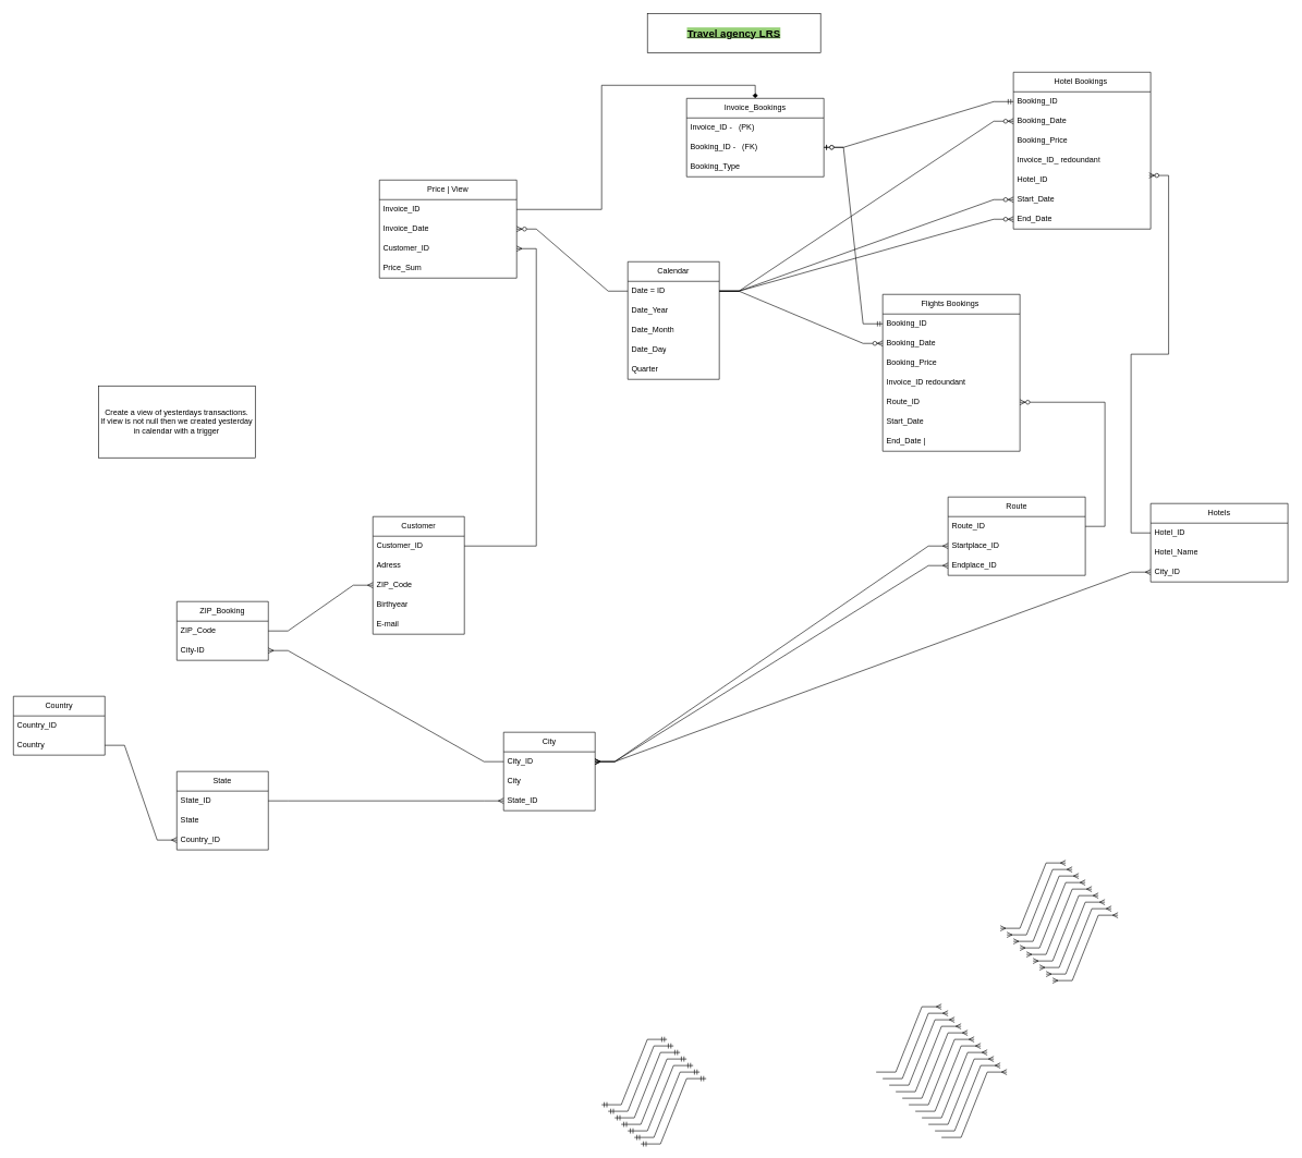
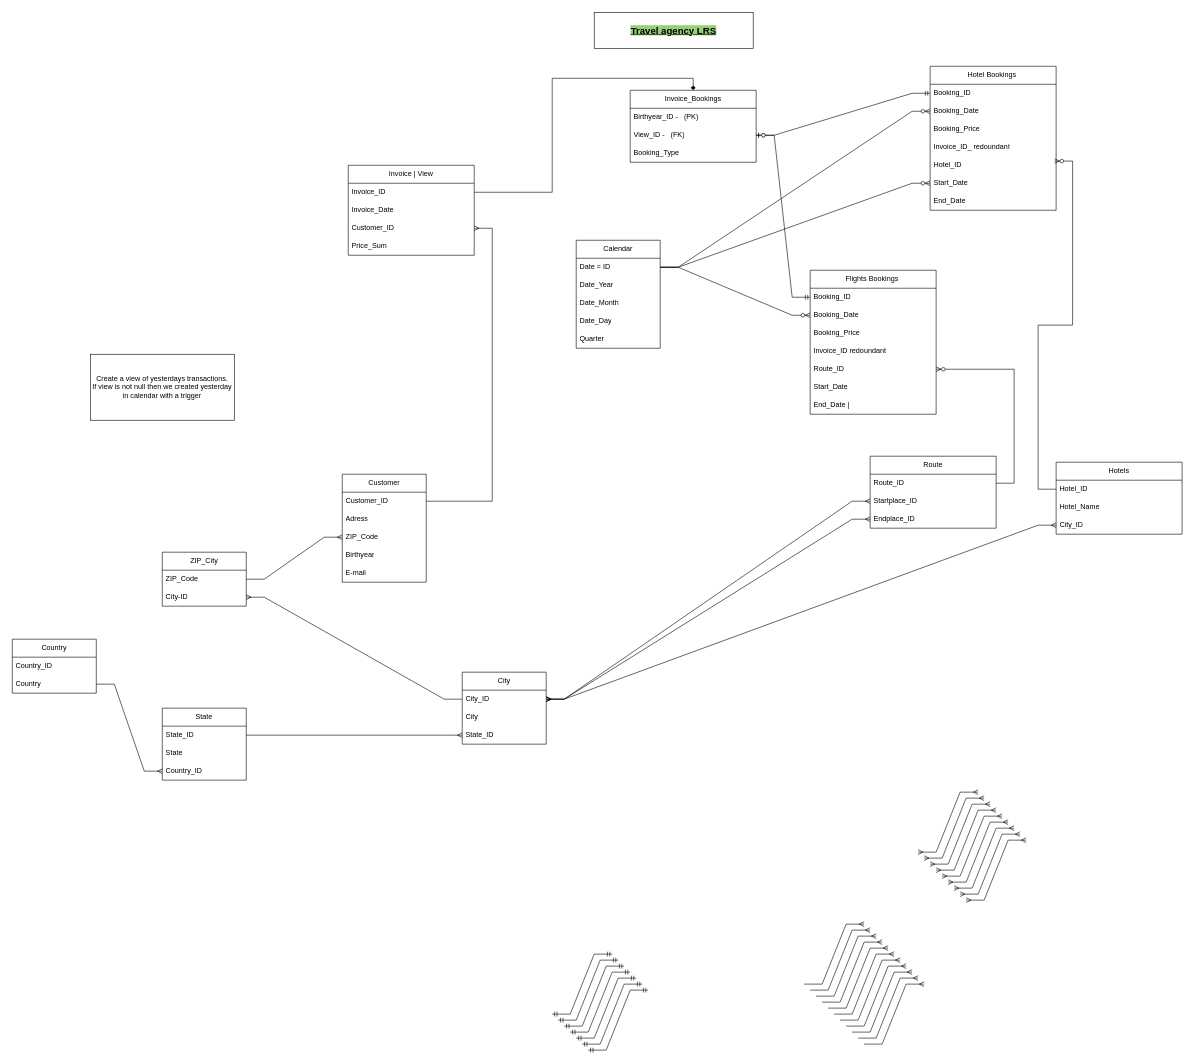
- <mxCell id="61" value="Invoice_ID -&amp;nbsp; &amp;nbsp;(PK)" style="text;strokeColor=none;fillColor=none;align=left;verticalAlign=middle;spacingLeft=4;spacingRight=4;overflow=hidden;points=[[0,0.5],[1,0.5]];portConstraint=eastwest;rotatable=0;whiteSpace=wrap;html=1;" parent="60" vertex="1"><mxGeometry y="30" width="210" height="30" as="geometry" /></mxCell>
+ <mxCell id="61" value="Birthyear_ID -&amp;nbsp; &amp;nbsp;(PK)" style="text;strokeColor=none;fillColor=none;align=left;verticalAlign=middle;spacingLeft=4;spacingRight=4;overflow=hidden;points=[[0,0.5],[1,0.5]];portConstraint=eastwest;rotatable=0;whiteSpace=wrap;html=1;" parent="60" vertex="1"><mxGeometry y="30" width="210" height="30" as="geometry" /></mxCell>
- <mxCell id="62" value="Booking_ID -&amp;nbsp; &amp;nbsp;(F&lt;span style=&quot;background-color: initial;&quot;&gt;K)&lt;/span&gt;" style="text;strokeColor=none;fillColor=none;align=left;verticalAlign=middle;spacingLeft=4;spacingRight=4;overflow=hidden;points=[[0,0.5],[1,0.5]];portConstraint=eastwest;rotatable=0;whiteSpace=wrap;html=1;" parent="60" vertex="1"><mxGeometry y="60" width="210" height="30" as="geometry" /></mxCell>
+ <mxCell id="62" value="View_ID -&amp;nbsp; &amp;nbsp;(F&lt;span style=&quot;background-color: initial;&quot;&gt;K)&lt;/span&gt;" style="text;strokeColor=none;fillColor=none;align=left;verticalAlign=middle;spacingLeft=4;spacingRight=4;overflow=hidden;points=[[0,0.5],[1,0.5]];portConstraint=eastwest;rotatable=0;whiteSpace=wrap;html=1;" parent="60" vertex="1"><mxGeometry y="60" width="210" height="30" as="geometry" /></mxCell>
- <mxCell id="28" value="Price | View" style="swimlane;fontStyle=0;childLayout=stackLayout;horizontal=1;startSize=30;horizontalStack=0;resizeParent=1;resizeParentMax=0;resizeLast=0;collapsible=1;marginBottom=0;whiteSpace=wrap;html=1;" parent="1" vertex="1"><mxGeometry x="580" y="275" width="210" height="150" as="geometry" /></mxCell>
+ <mxCell id="28" value="Invoice | View" style="swimlane;fontStyle=0;childLayout=stackLayout;horizontal=1;startSize=30;horizontalStack=0;resizeParent=1;resizeParentMax=0;resizeLast=0;collapsible=1;marginBottom=0;whiteSpace=wrap;html=1;" parent="1" vertex="1"><mxGeometry x="580" y="275" width="210" height="150" as="geometry" /></mxCell>
- <mxCell id="106" value="" style="edgeStyle=entityRelationEdgeStyle;fontSize=12;html=1;endArrow=ERzeroToMany;endFill=1;rounded=0;" edge="1" parent="1" source="46" target="44"><mxGeometry width="100" height="100" relative="1" as="geometry"><mxPoint x="1110" y="455" as="sourcePoint" /><mxPoint x="1560" y="195" as="targetPoint" /></mxGeometry></mxCell>
- <mxCell id="103" value="" style="edgeStyle=entityRelationEdgeStyle;fontSize=12;html=1;endArrow=ERzeroToMany;endFill=1;rounded=0;exitX=0;exitY=0.5;exitDx=0;exitDy=0;" edge="1" parent="1" source="46" target="30"><mxGeometry width="100" height="100" relative="1" as="geometry"><mxPoint x="1140" y="620" as="sourcePoint" /><mxPoint x="890" y="400" as="targetPoint" /></mxGeometry></mxCell>
- <mxCell id="16" value="ZIP_Booking" style="swimlane;fontStyle=0;childLayout=stackLayout;horizontal=1;startSize=30;horizontalStack=0;resizeParent=1;resizeParentMax=0;resizeLast=0;collapsible=1;marginBottom=0;whiteSpace=wrap;html=1;" parent="1" vertex="1"><mxGeometry x="270" y="920" width="140" height="90" as="geometry" /></mxCell>
+ <mxCell id="16" value="ZIP_City" style="swimlane;fontStyle=0;childLayout=stackLayout;horizontal=1;startSize=30;horizontalStack=0;resizeParent=1;resizeParentMax=0;resizeLast=0;collapsible=1;marginBottom=0;whiteSpace=wrap;html=1;" parent="1" vertex="1"><mxGeometry x="270" y="920" width="140" height="90" as="geometry" /></mxCell>
